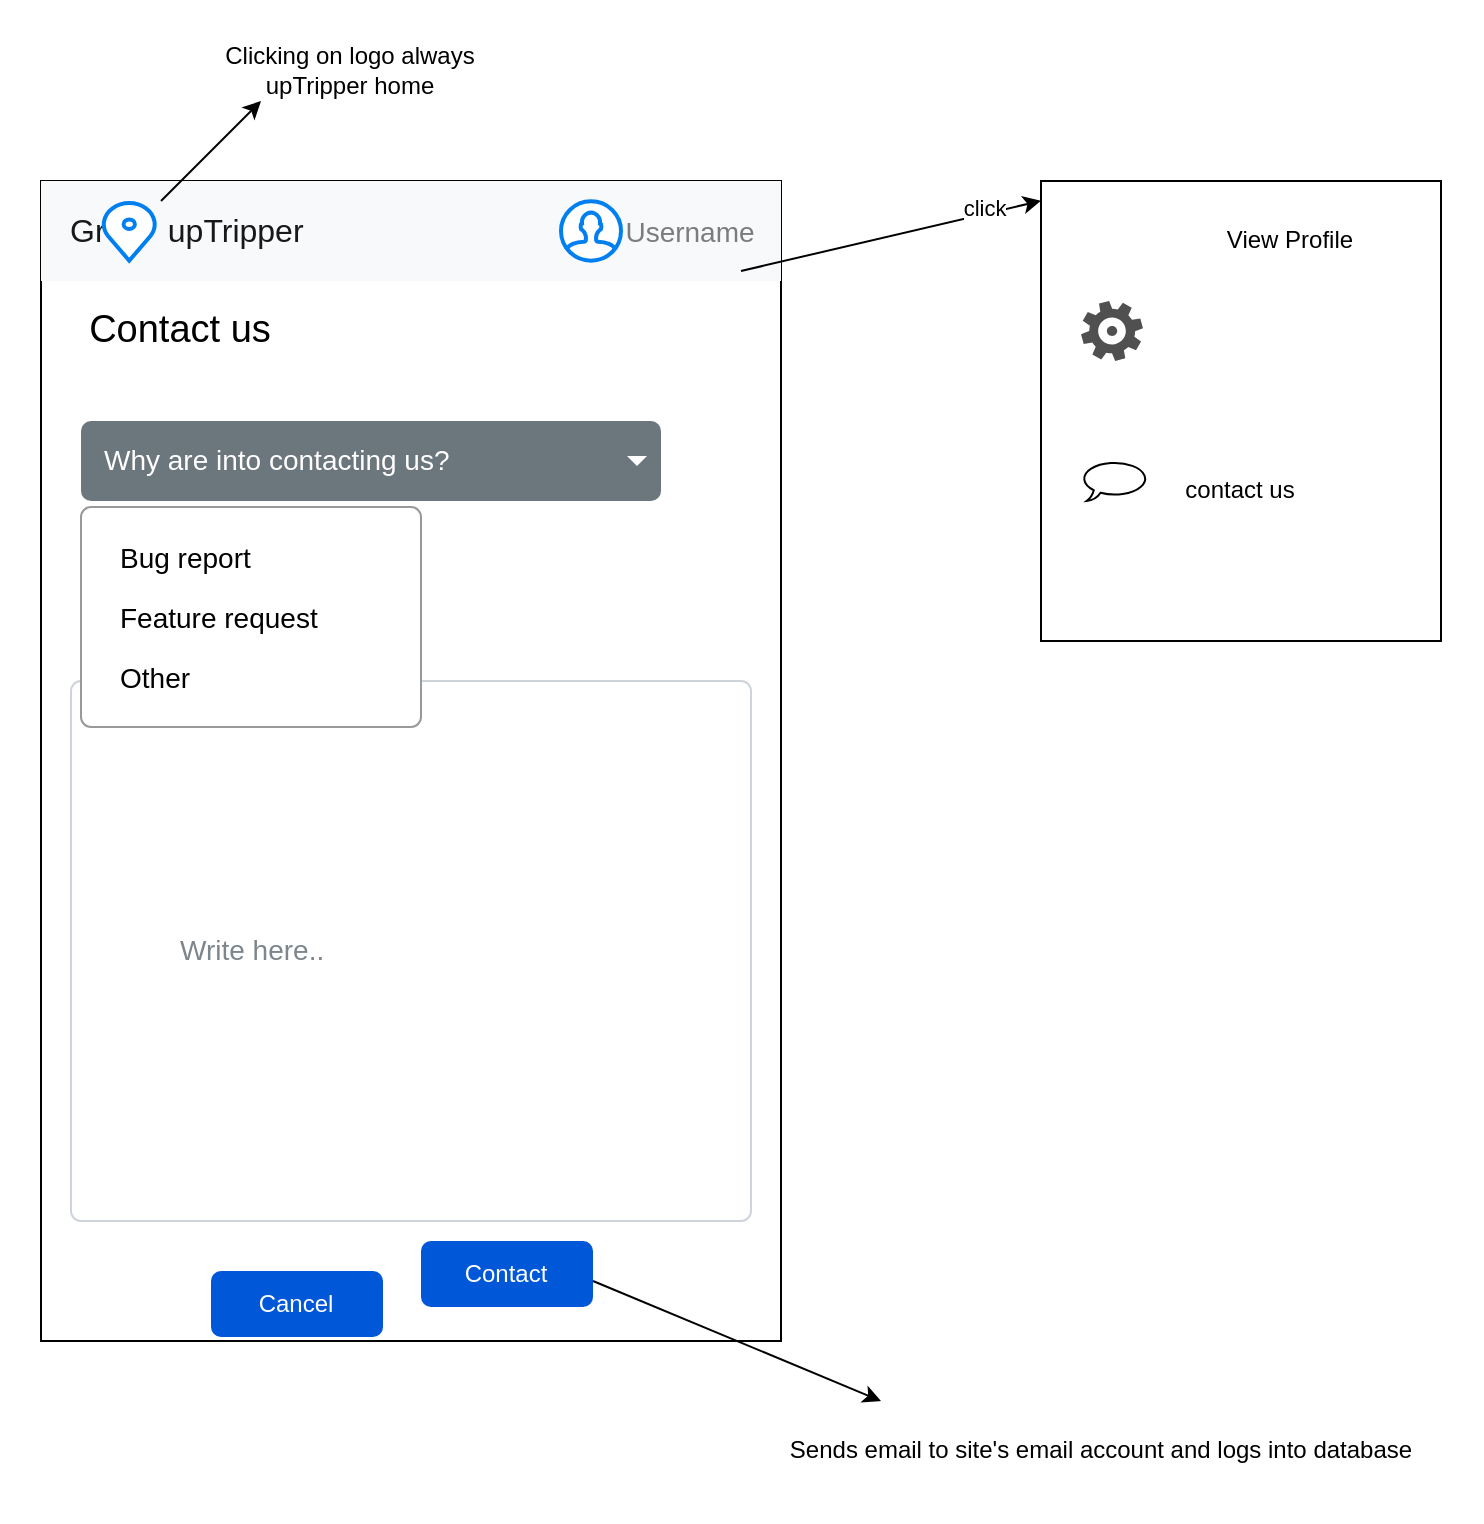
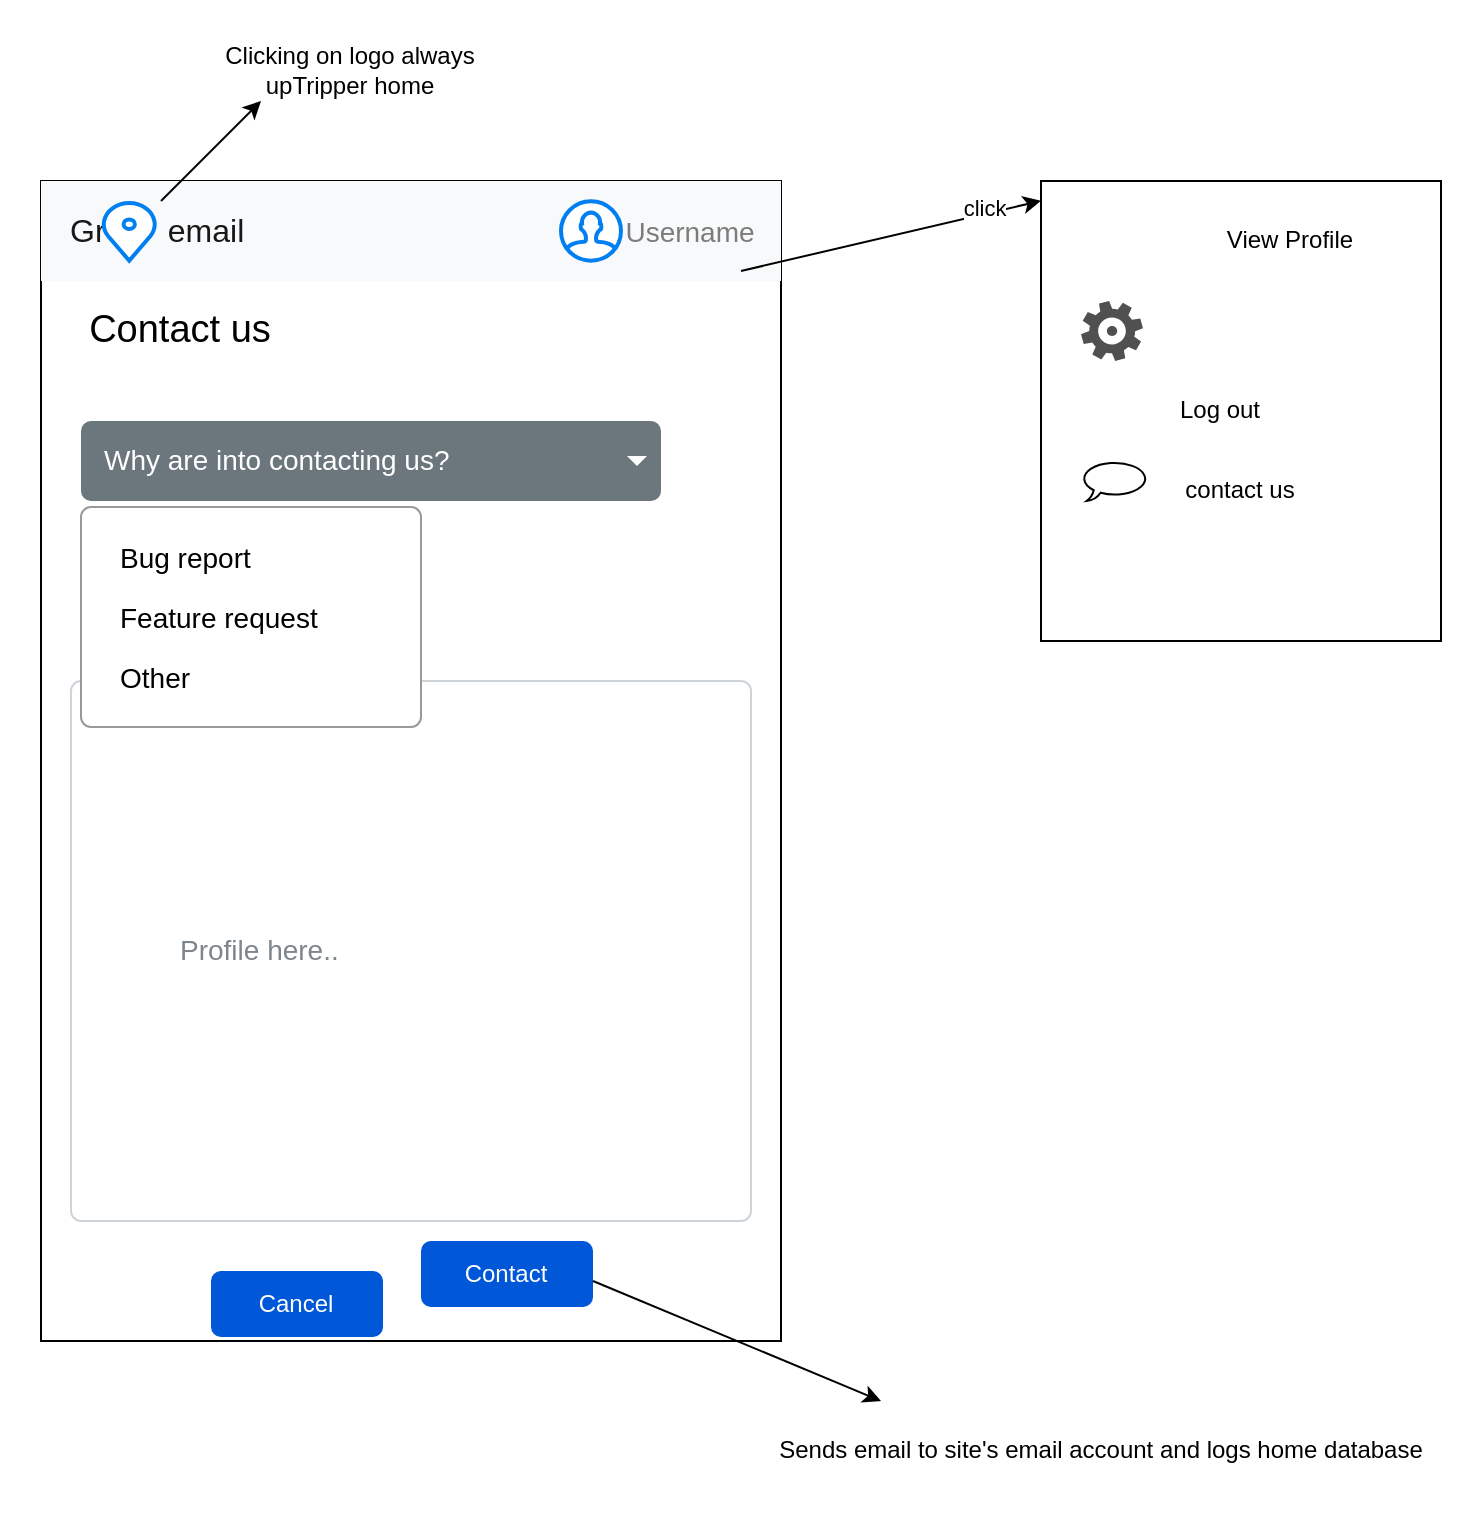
- <mxCell id="3" value="Gr&amp;nbsp; &amp;nbsp;o&amp;nbsp; upTripper" style="html=1;shadow=0;dashed=0;fillColor=#F8F9FA;strokeColor=none;fontSize=16;fontColor=#181819;align=left;spacing=15;" parent="1" vertex="1"><mxGeometry x="20" y="90" width="370" height="50" as="geometry" /></mxCell>
+ <mxCell id="3" value="Gr&amp;nbsp; &amp;nbsp;o&amp;nbsp; email" style="html=1;shadow=0;dashed=0;fillColor=#F8F9FA;strokeColor=none;fontSize=16;fontColor=#181819;align=left;spacing=15;" parent="1" vertex="1"><mxGeometry x="20" y="90" width="370" height="50" as="geometry" /></mxCell>
+ <mxCell id="15" value="Log out" style="text;html=1;strokeColor=none;fillColor=none;align=center;verticalAlign=middle;whiteSpace=wrap;rounded=0;" parent="13" vertex="1"><mxGeometry x="40" width="60" height="30" as="geometry" /></mxCell>
- <mxCell id="23" value="Write here.." style="html=1;shadow=0;dashed=0;shape=mxgraph.bootstrap.rrect;rSize=5;strokeColor=#CED4DA;html=1;whiteSpace=wrap;fillColor=#FFFFFF;fontColor=#7D868C;align=left;spacing=15;spacingLeft=40;fontSize=14;" vertex="1" parent="1"><mxGeometry x="35" y="340" width="340" height="270" as="geometry" /></mxCell>
+ <mxCell id="23" value="Profile here.." style="html=1;shadow=0;dashed=0;shape=mxgraph.bootstrap.rrect;rSize=5;strokeColor=#CED4DA;html=1;whiteSpace=wrap;fillColor=#FFFFFF;fontColor=#7D868C;align=left;spacing=15;spacingLeft=40;fontSize=14;" vertex="1" parent="1"><mxGeometry x="35" y="340" width="340" height="270" as="geometry" /></mxCell>
- <mxCell id="33" value="Sends email to site's email account and logs into database" style="text;html=1;align=center;verticalAlign=middle;resizable=0;points=[];autosize=1;strokeColor=none;fillColor=none;" vertex="1" parent="1"><mxGeometry x="385" y="710" width="330" height="30" as="geometry" /></mxCell>
+ <mxCell id="33" value="Sends email to site's email account and logs home database" style="text;html=1;align=center;verticalAlign=middle;resizable=0;points=[];autosize=1;strokeColor=none;fillColor=none;" vertex="1" parent="1"><mxGeometry x="385" y="710" width="330" height="30" as="geometry" /></mxCell>
